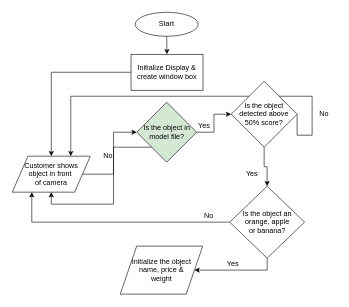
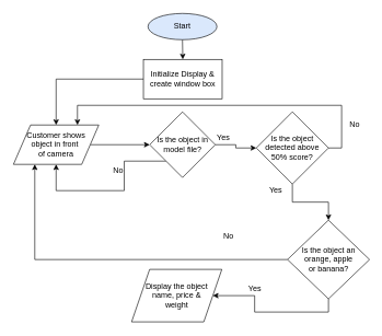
- <mxCell id="3" value="Start" style="ellipse;whiteSpace=wrap;html=1;" parent="1" vertex="1"><mxGeometry x="225" y="20" width="105" height="40" as="geometry" /></mxCell>
+ <mxCell id="3" value="Start" style="ellipse;whiteSpace=wrap;html=1;fillColor=#dae8fc;" parent="1" vertex="1"><mxGeometry x="225" y="20" width="105" height="40" as="geometry" /></mxCell>
- <mxCell id="15" value="Is the object detected above&lt;br&gt;50% score?" style="rhombus;whiteSpace=wrap;html=1;" vertex="1" parent="1"><mxGeometry x="385" y="135" width="110" height="110" as="geometry" /></mxCell>
+ <mxCell id="15" value="Is the object detected above&lt;br&gt;50% score?" style="rhombus;whiteSpace=wrap;html=1;" vertex="1" parent="1"><mxGeometry x="390" y="170" width="110" height="110" as="geometry" /></mxCell>
- <mxCell id="10" value="Is the object in&lt;br&gt;model file?" style="rhombus;whiteSpace=wrap;html=1;fillColor=#d5e8d4;" vertex="1" parent="1"><mxGeometry x="227.5" y="170" width="100" height="100" as="geometry" /></mxCell>
+ <mxCell id="10" value="Is the object in&lt;br&gt;model file?" style="rhombus;whiteSpace=wrap;html=1;" vertex="1" parent="1"><mxGeometry x="227.5" y="170" width="100" height="100" as="geometry" /></mxCell>
- <mxCell id="7" value="Customer shows&lt;br&gt;object in front&amp;nbsp;&lt;br&gt;of camera" style="shape=parallelogram;perimeter=parallelogramPerimeter;whiteSpace=wrap;html=1;" parent="1" vertex="1"><mxGeometry x="20" y="260" width="130" height="60" as="geometry" /></mxCell>
+ <mxCell id="7" value="Customer shows&lt;br&gt;object in front&amp;nbsp;&lt;br&gt;of camera" style="shape=parallelogram;perimeter=parallelogramPerimeter;whiteSpace=wrap;html=1;" parent="1" vertex="1"><mxGeometry x="20" y="190" width="130" height="60" as="geometry" /></mxCell>
- <mxCell id="20" value="Is the object an&lt;br&gt;orange, apple&lt;br&gt;or banana?" style="rhombus;whiteSpace=wrap;html=1;" vertex="1" parent="1"><mxGeometry x="382.5" y="310" width="125" height="120" as="geometry" /></mxCell>
+ <mxCell id="20" value="Is the object an&lt;br&gt;orange, apple&lt;br&gt;or banana?" style="rhombus;whiteSpace=wrap;html=1;" vertex="1" parent="1"><mxGeometry x="437.5" y="335" width="125" height="120" as="geometry" /></mxCell>
- <mxCell id="22" value="Initialize the object&lt;br&gt;name, price &amp;amp; &lt;br&gt;weight" style="shape=parallelogram;perimeter=parallelogramPerimeter;whiteSpace=wrap;html=1;" vertex="1" parent="1"><mxGeometry x="200" y="410" width="137.5" height="80" as="geometry" /></mxCell>
+ <mxCell id="22" value="Display the object&lt;br&gt;name, price &amp;amp; &lt;br&gt;weight" style="shape=parallelogram;perimeter=parallelogramPerimeter;whiteSpace=wrap;html=1;" vertex="1" parent="1"><mxGeometry x="200" y="410" width="137.5" height="80" as="geometry" /></mxCell>
